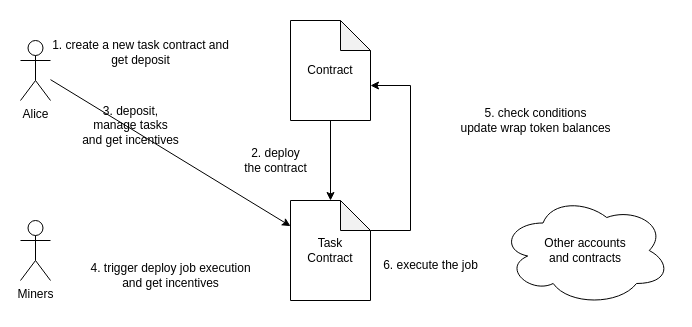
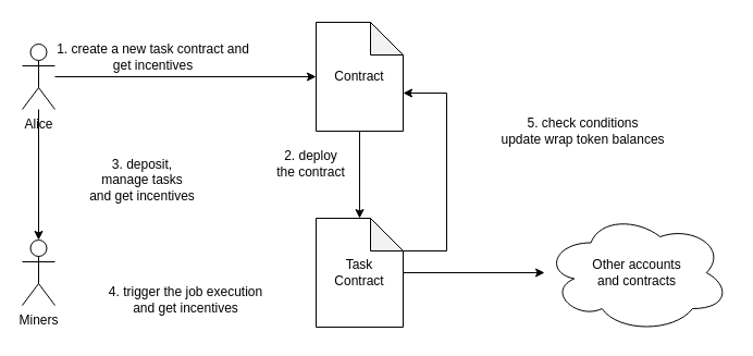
- <mxCell id="5" value="1. create a new task contract and&lt;br&gt;get deposit" style="text;html=1;align=center;verticalAlign=middle;resizable=0;points=[];autosize=1;strokeColor=none;fillColor=none;" parent="1" vertex="1"><mxGeometry x="40" y="32" width="200" height="40" as="geometry" /></mxCell>
+ <mxCell id="5" value="1. create a new task contract and&lt;br&gt;get incentives" style="text;html=1;align=center;verticalAlign=middle;resizable=0;points=[];autosize=1;strokeColor=none;fillColor=none;" parent="1" vertex="1"><mxGeometry x="40" y="32" width="200" height="40" as="geometry" /></mxCell>
+ <mxCell id="4" value="" style="endArrow=classic;html=1;rounded=0;" parent="1" source="2" target="12" edge="1"><mxGeometry width="50" height="50" relative="1" as="geometry"><mxPoint x="90" y="70" as="sourcePoint" /><mxPoint x="255" y="70" as="targetPoint" /></mxGeometry></mxCell>
- <mxCell id="7" value="3. deposit,&lt;br&gt;manage tasks &lt;br&gt;and get incentives" style="text;html=1;align=center;verticalAlign=middle;resizable=0;points=[];autosize=1;strokeColor=none;fillColor=none;" parent="1" vertex="1"><mxGeometry x="70" y="95" width="120" height="60" as="geometry" /></mxCell>
+ <mxCell id="7" value="3. deposit,&lt;br&gt;manage tasks &lt;br&gt;and get incentives" style="text;html=1;align=center;verticalAlign=middle;resizable=0;points=[];autosize=1;strokeColor=none;fillColor=none;" parent="1" vertex="1"><mxGeometry x="70" y="135" width="120" height="60" as="geometry" /></mxCell>
- <mxCell id="6" value="" style="endArrow=classic;html=1;rounded=0;" parent="1" source="2" target="11" edge="1"><mxGeometry width="50" height="50" relative="1" as="geometry"><mxPoint x="70" y="230" as="sourcePoint" /><mxPoint x="270" y="206.053" as="targetPoint" /></mxGeometry></mxCell>
+ <mxCell id="6" value="" style="endArrow=classic;html=1;rounded=0;" parent="1" source="2" target="9" edge="1"><mxGeometry width="50" height="50" relative="1" as="geometry"><mxPoint x="70" y="230" as="sourcePoint" /><mxPoint x="270" y="206.053" as="targetPoint" /></mxGeometry></mxCell>
- <mxCell id="8" value="2. deploy &lt;br&gt;the contract" style="text;html=1;align=center;verticalAlign=middle;resizable=0;points=[];autosize=1;strokeColor=none;fillColor=none;" parent="1" vertex="1"><mxGeometry x="230" y="140" width="90" height="40" as="geometry" /></mxCell>
+ <mxCell id="8" value="2. deploy &lt;br&gt;the contract" style="text;html=1;align=center;verticalAlign=middle;resizable=0;points=[];autosize=1;strokeColor=none;fillColor=none;" parent="1" vertex="1"><mxGeometry x="240" y="130" width="90" height="40" as="geometry" /></mxCell>
+ <mxCell id="14" value="" style="endArrow=classic;html=1;rounded=0;" parent="1" source="11" target="13" edge="1"><mxGeometry width="50" height="50" relative="1" as="geometry"><mxPoint x="60" y="260" as="sourcePoint" /><mxPoint x="300" y="260" as="targetPoint" /></mxGeometry></mxCell>
- <mxCell id="15" value="6. execute the job" style="text;html=1;align=center;verticalAlign=middle;resizable=0;points=[];autosize=1;strokeColor=none;fillColor=none;" parent="1" vertex="1"><mxGeometry x="370" y="250" width="120" height="30" as="geometry" /></mxCell>
- <mxCell id="10" value="4. trigger deploy job execution&lt;br&gt;and get incentives" style="text;html=1;align=center;verticalAlign=middle;resizable=0;points=[];autosize=1;strokeColor=none;fillColor=none;" parent="1" vertex="1"><mxGeometry x="90" y="255" width="160" height="40" as="geometry" /></mxCell>
+ <mxCell id="10" value="4. trigger the job execution&lt;br&gt;and get incentives" style="text;html=1;align=center;verticalAlign=middle;resizable=0;points=[];autosize=1;strokeColor=none;fillColor=none;" parent="1" vertex="1"><mxGeometry x="90" y="255" width="160" height="40" as="geometry" /></mxCell>
